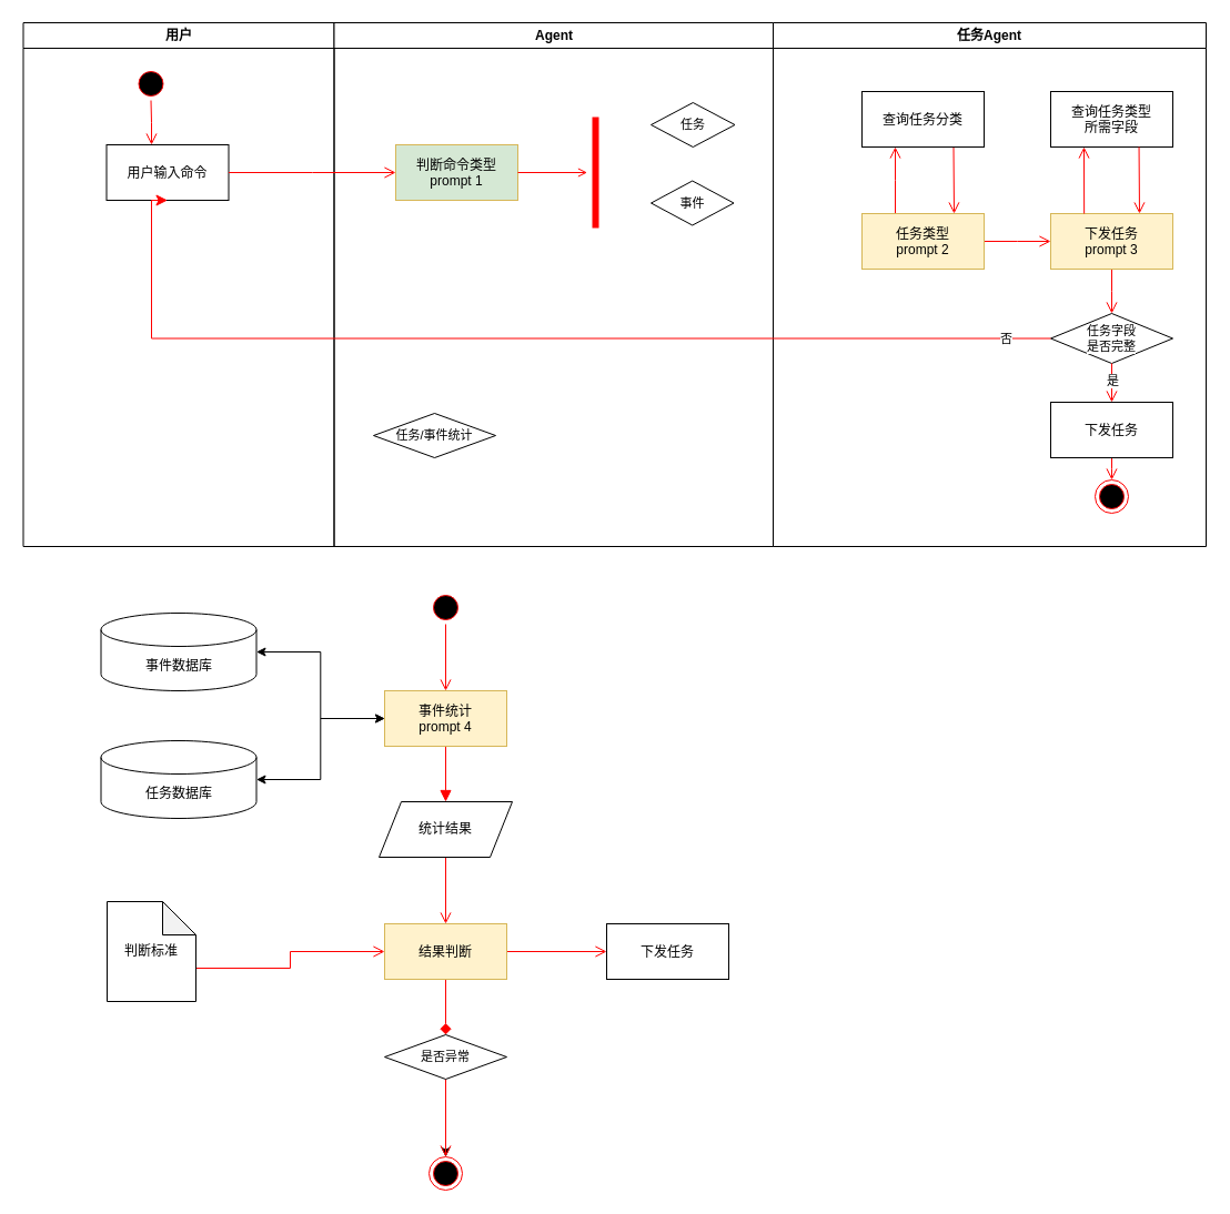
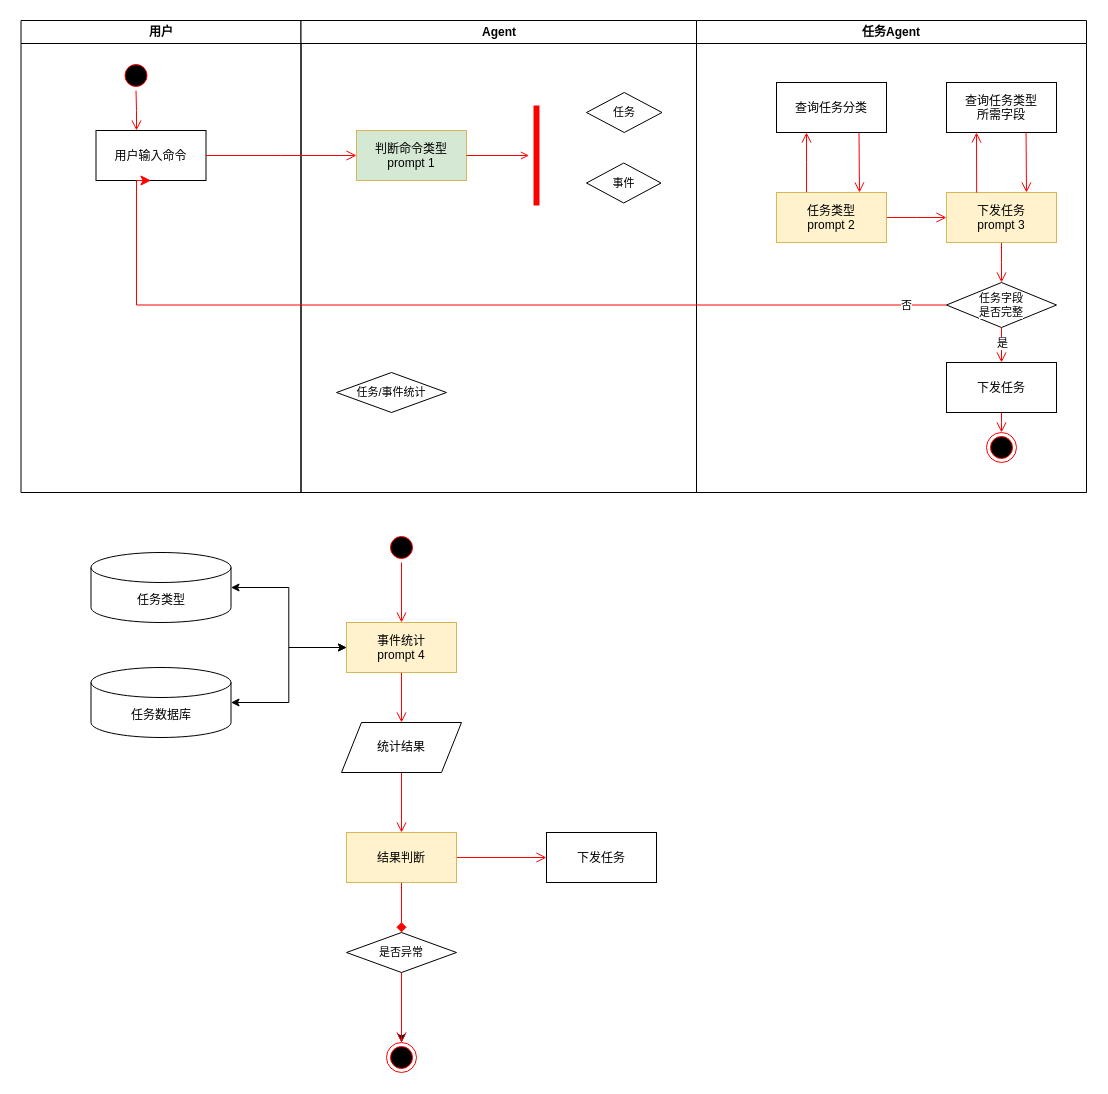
- <mxCell id="36" value="事件数据库" style="shape=cylinder3;whiteSpace=wrap;html=1;boundedLbl=1;backgroundOutline=1;size=15;" vertex="1" parent="1"><mxGeometry x="90.5" y="552" width="140" height="70" as="geometry" /></mxCell>
+ <mxCell id="36" value="任务类型" style="shape=cylinder3;whiteSpace=wrap;html=1;boundedLbl=1;backgroundOutline=1;size=15;" vertex="1" parent="1"><mxGeometry x="90.5" y="552" width="140" height="70" as="geometry" /></mxCell>
- <mxCell id="34" style="edgeStyle=orthogonalEdgeStyle;rounded=0;orthogonalLoop=1;jettySize=auto;html=1;exitX=0.5;exitY=1;exitDx=0;exitDy=0;entryX=0.5;entryY=0;entryDx=0;entryDy=0;strokeColor=#FF0000;align=center;verticalAlign=bottom;fontFamily=Helvetica;fontSize=11;fontColor=default;labelBackgroundColor=default;elbow=horizontal;endArrow=block;endFill=1;endSize=8;" edge="1" parent="1" source="35" target="47"><mxGeometry relative="1" as="geometry" /></mxCell>
+ <mxCell id="34" style="edgeStyle=orthogonalEdgeStyle;rounded=0;orthogonalLoop=1;jettySize=auto;html=1;exitX=0.5;exitY=1;exitDx=0;exitDy=0;entryX=0.5;entryY=0;entryDx=0;entryDy=0;strokeColor=#FF0000;align=center;verticalAlign=bottom;fontFamily=Helvetica;fontSize=11;fontColor=default;labelBackgroundColor=default;elbow=horizontal;endArrow=open;endFill=1;endSize=8;" edge="1" parent="1" source="35" target="47"><mxGeometry relative="1" as="geometry" /></mxCell>
- <mxCell id="49" value="判断标准" style="shape=note;whiteSpace=wrap;html=1;backgroundOutline=1;darkOpacity=0.05;" vertex="1" parent="1"><mxGeometry x="96" y="812" width="80" height="90" as="geometry" /></mxCell>
- <mxCell id="48" style="edgeStyle=orthogonalEdgeStyle;rounded=0;orthogonalLoop=1;jettySize=auto;html=1;exitX=0;exitY=0;exitDx=80;exitDy=60;exitPerimeter=0;strokeColor=#FF0000;align=center;verticalAlign=bottom;fontFamily=Helvetica;fontSize=11;fontColor=default;labelBackgroundColor=default;elbow=horizontal;endArrow=open;endFill=1;endSize=8;" edge="1" parent="1" source="49" target="42"><mxGeometry relative="1" as="geometry" /></mxCell>
